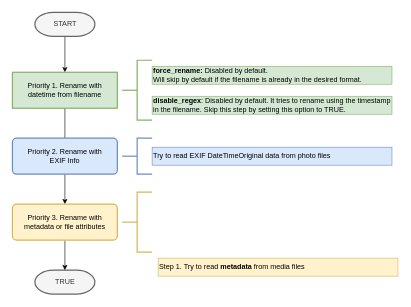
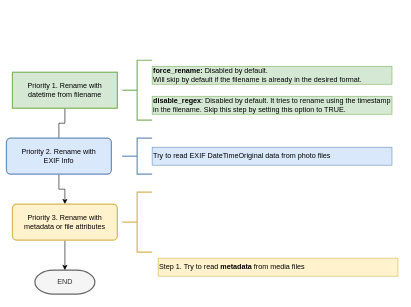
- <mxCell id="3" value="START" style="strokeWidth=2;html=1;shape=mxgraph.flowchart.terminator;whiteSpace=wrap;fillColor=#f5f5f5;fontColor=#333333;strokeColor=#666666;" parent="1" vertex="1"><mxGeometry x="57.5" y="20" width="100" height="40" as="geometry" /></mxCell>
- <mxCell id="2" style="edgeStyle=orthogonalEdgeStyle;rounded=0;orthogonalLoop=1;jettySize=auto;html=1;" edge="1" parent="1" source="3" target="6"><mxGeometry relative="1" as="geometry" /></mxCell>
- <mxCell id="8" value="Priority 2. Rename with&lt;br&gt;EXIF Info" style="rounded=1;whiteSpace=wrap;html=1;absoluteArcSize=1;arcSize=14;strokeWidth=2;fillColor=#dae8fc;strokeColor=#6c8ebf;" vertex="1" parent="1"><mxGeometry x="20" y="230" width="175" height="60" as="geometry" /></mxCell>
+ <mxCell id="8" value="Priority 2. Rename with&lt;br&gt;EXIF Info" style="rounded=1;whiteSpace=wrap;html=1;absoluteArcSize=1;arcSize=14;strokeWidth=2;fillColor=#dae8fc;strokeColor=#6c8ebf;" vertex="1" parent="1"><mxGeometry x="10" y="230" width="175" height="60" as="geometry" /></mxCell>
- <mxCell id="4" value="TRUE" style="strokeWidth=2;html=1;shape=mxgraph.flowchart.terminator;whiteSpace=wrap;fillColor=#f5f5f5;fontColor=#333333;strokeColor=#666666;" parent="1" vertex="1"><mxGeometry x="57.5" y="450" width="100" height="40" as="geometry" /></mxCell>
+ <mxCell id="4" value="END" style="strokeWidth=2;html=1;shape=mxgraph.flowchart.terminator;whiteSpace=wrap;fillColor=#f5f5f5;fontColor=#333333;strokeColor=#666666;" parent="1" vertex="1"><mxGeometry x="57.5" y="450" width="100" height="40" as="geometry" /></mxCell>
